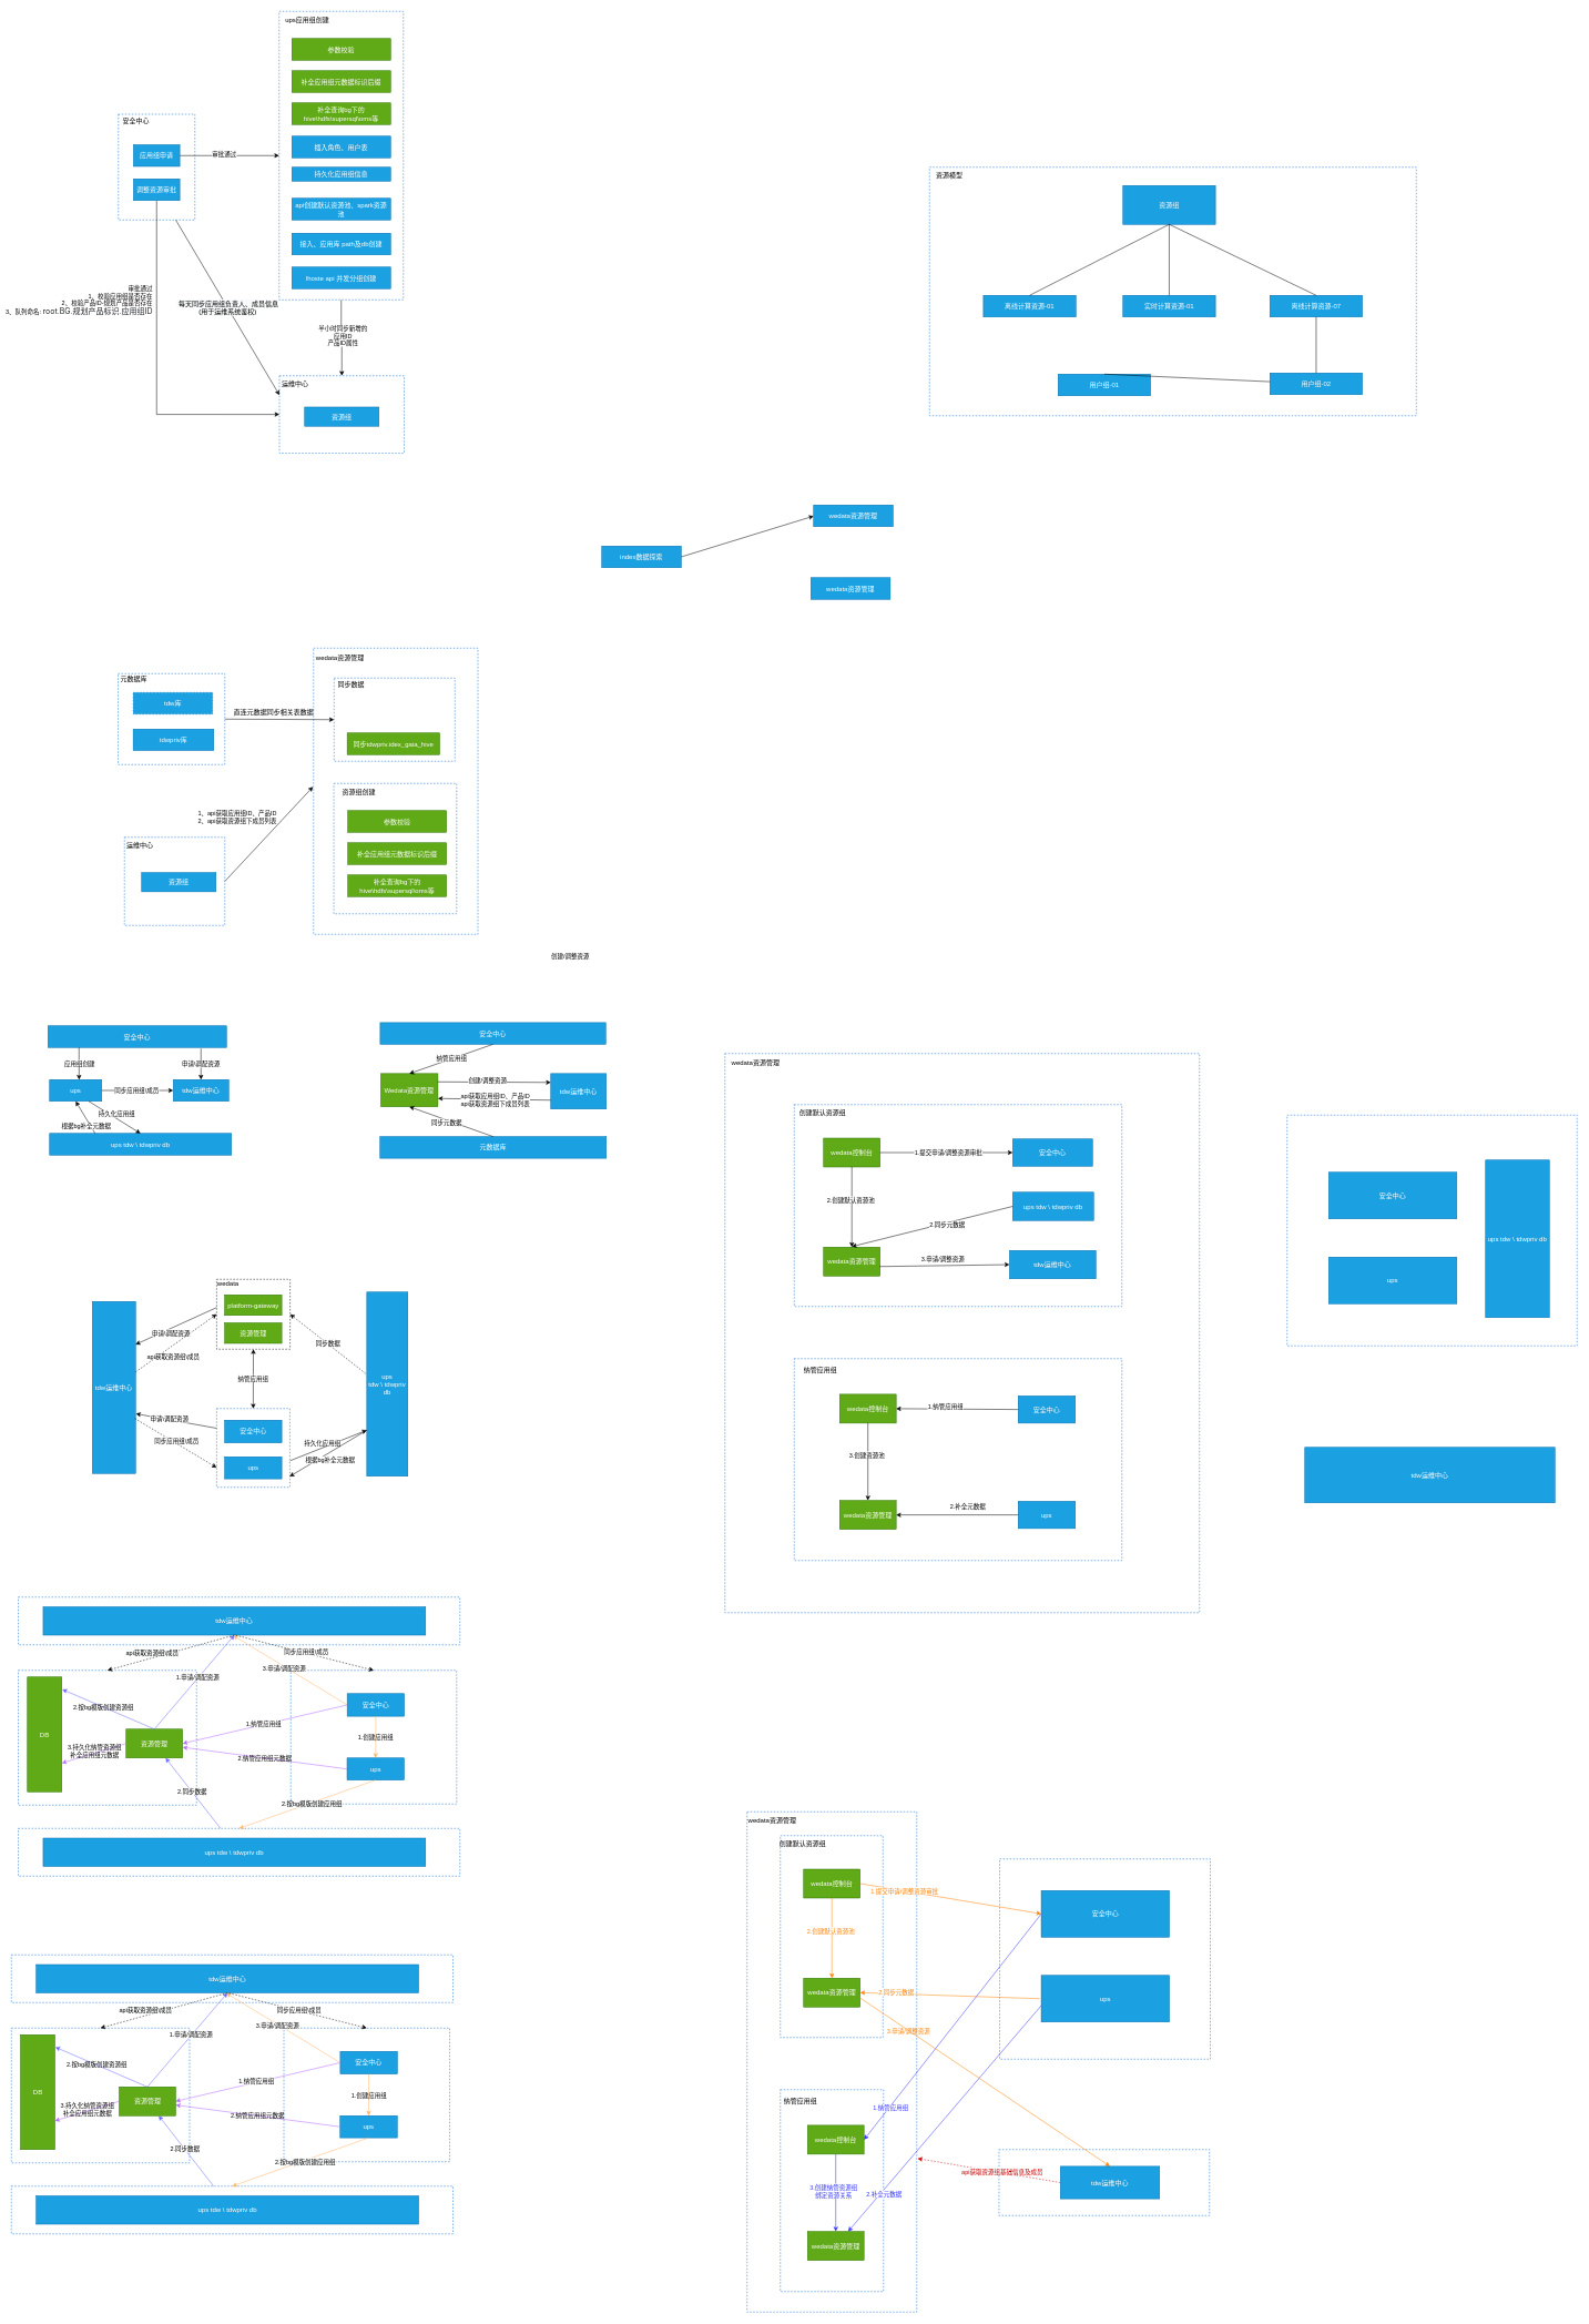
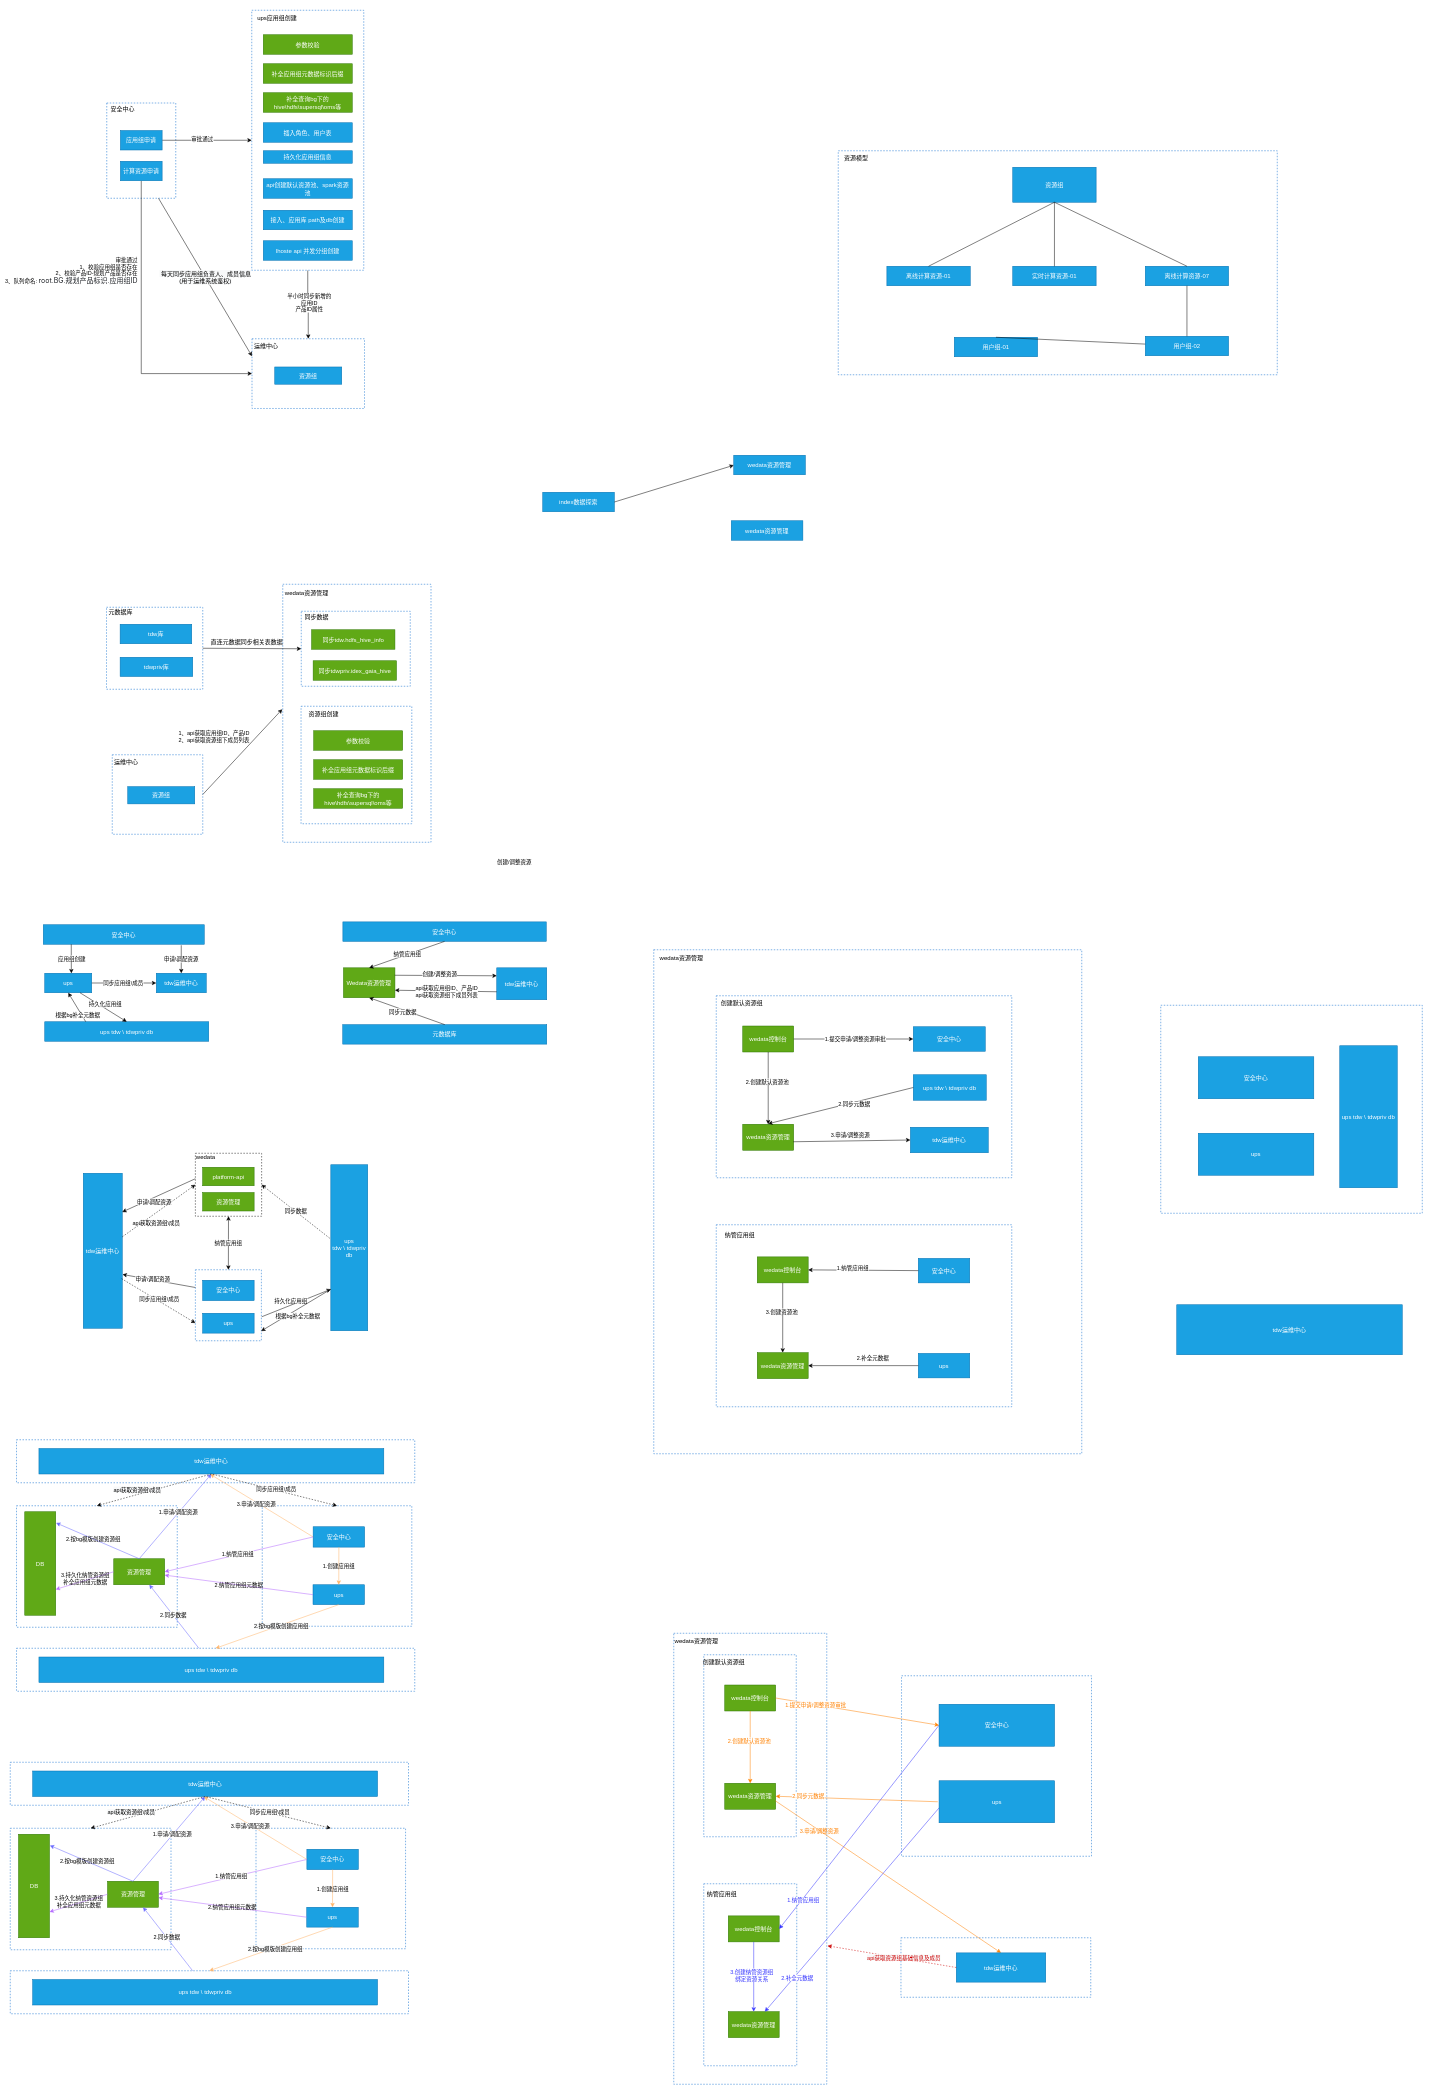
- <mxCell id="27" value="调整资源审批" style="rounded=0;whiteSpace=wrap;html=1;fillColor=#1ba1e2;fontColor=#ffffff;strokeColor=#006EAF;" vertex="1" parent="1"><mxGeometry x="240.25" y="322" width="83.5" height="39" as="geometry" /></mxCell>
+ <mxCell id="27" value="计算资源申请" style="rounded=0;whiteSpace=wrap;html=1;fillColor=#1ba1e2;fontColor=#ffffff;strokeColor=#006EAF;" vertex="1" parent="1"><mxGeometry x="240.25" y="322" width="83.5" height="39" as="geometry" /></mxCell>
- <mxCell id="35" value="tdw库" style="rounded=0;whiteSpace=wrap;html=1;fillColor=#1ba1e2;fontColor=#ffffff;strokeColor=#006EAF;dashed=1;" vertex="1" parent="1"><mxGeometry x="239.75" y="1248" width="143.25" height="39" as="geometry" /></mxCell>
+ <mxCell id="35" value="tdw库" style="rounded=0;whiteSpace=wrap;html=1;fillColor=#1ba1e2;fontColor=#ffffff;strokeColor=#006EAF;" vertex="1" parent="1"><mxGeometry x="239.75" y="1248" width="143.25" height="39" as="geometry" /></mxCell>
+ <mxCell id="39" value="同步tdw.hdfs_hive_info" style="rounded=0;whiteSpace=wrap;html=1;fillColor=#60a917;fontColor=#ffffff;strokeColor=#2D7600;" vertex="1" parent="1"><mxGeometry x="622.62" y="1259" width="166.75" height="39" as="geometry" /></mxCell>
- <mxCell id="112" value="platform-gateway" style="rounded=0;whiteSpace=wrap;html=1;fillColor=#60a917;fontColor=#ffffff;strokeColor=#2D7600;" vertex="1" parent="1"><mxGeometry x="404.75" y="2334" width="103" height="37" as="geometry" /></mxCell>
+ <mxCell id="112" value="platform-api" style="rounded=0;whiteSpace=wrap;html=1;fillColor=#60a917;fontColor=#ffffff;strokeColor=#2D7600;" vertex="1" parent="1"><mxGeometry x="404.75" y="2334" width="103" height="37" as="geometry" /></mxCell>
